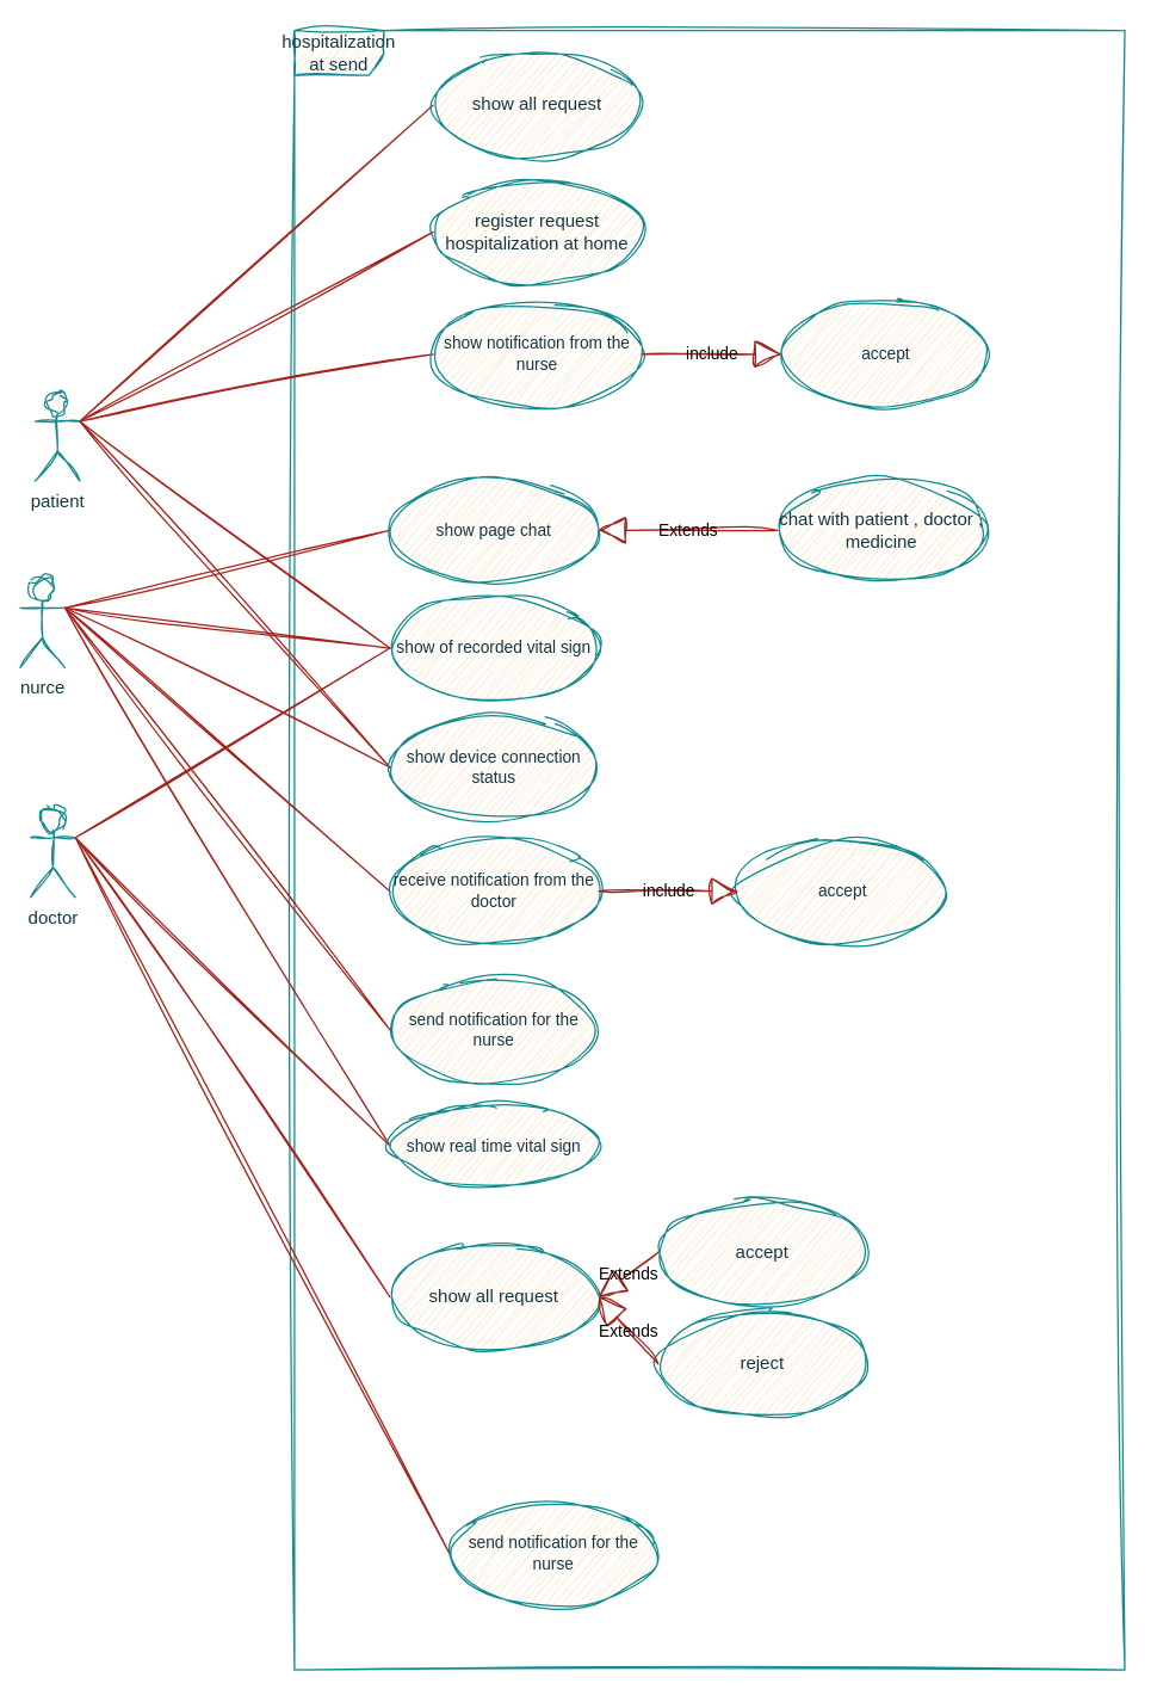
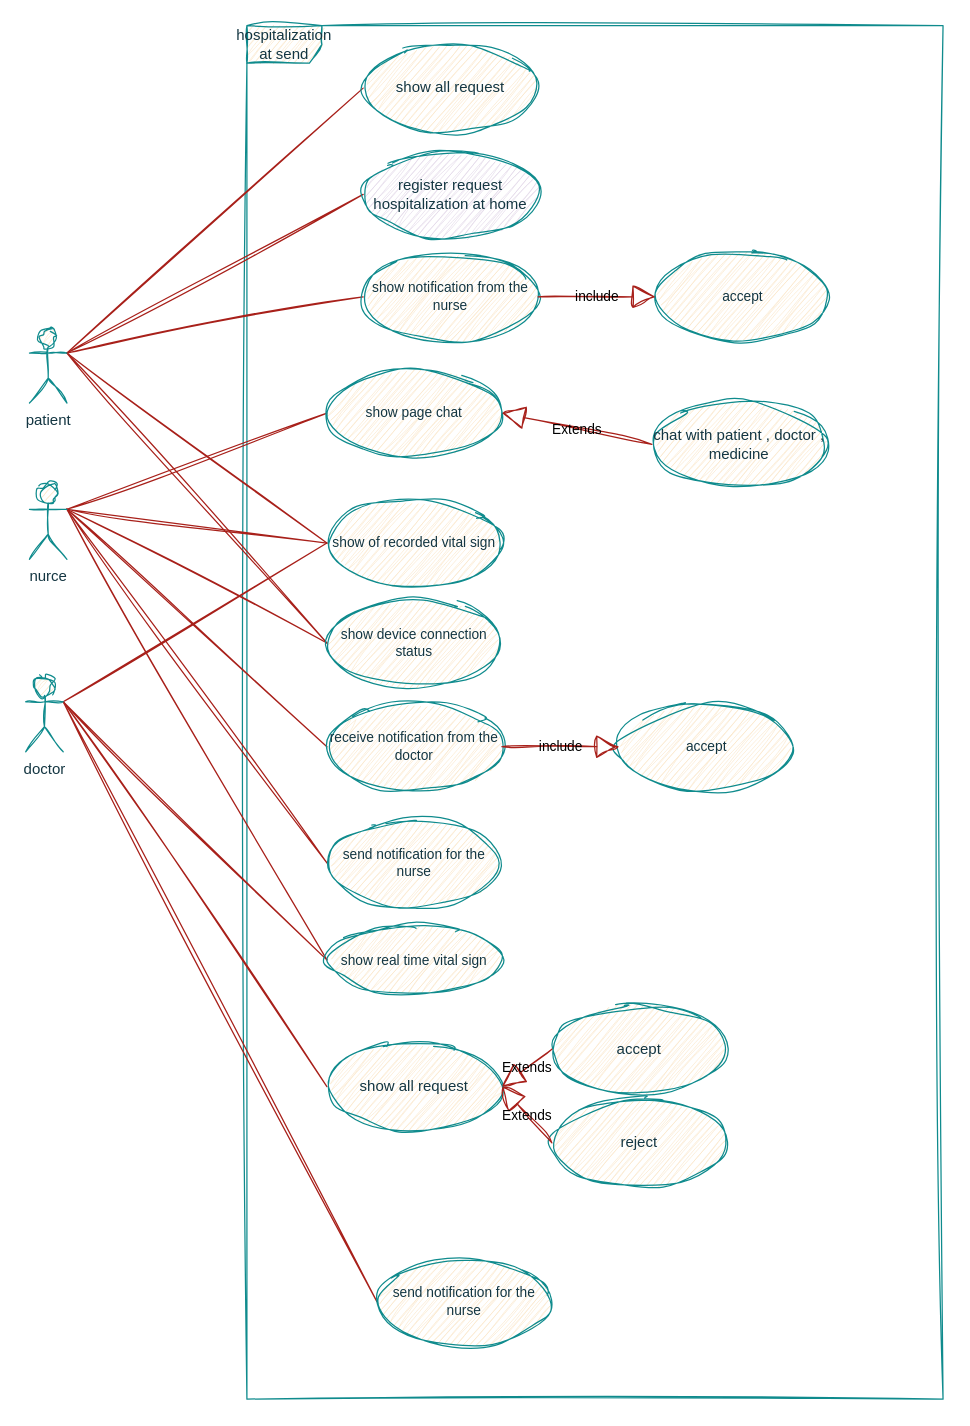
- <mxCell id="14" value="register request hospitalization at home" style="ellipse;whiteSpace=wrap;html=1;labelBackgroundColor=none;fillColor=#FAE5C7;strokeColor=#0F8B8D;fontColor=#143642;sketch=1;curveFitting=1;jiggle=2;" parent="1" vertex="1"><mxGeometry x="290" y="120" width="140" height="70" as="geometry" /></mxCell>
+ <mxCell id="14" value="register request hospitalization at home" style="ellipse;whiteSpace=wrap;html=1;labelBackgroundColor=none;fillColor=#e1d5e7;strokeColor=#0F8B8D;fontColor=#143642;sketch=1;curveFitting=1;jiggle=2;" parent="1" vertex="1"><mxGeometry x="290" y="120" width="140" height="70" as="geometry" /></mxCell>
- <mxCell id="39" value="show page chat" style="ellipse;whiteSpace=wrap;html=1;fontFamily=Helvetica;fontSize=11;fontColor=#143642;labelBackgroundColor=none;fillColor=#FAE5C7;strokeColor=#0F8B8D;sketch=1;curveFitting=1;jiggle=2;" parent="1" vertex="1"><mxGeometry x="261" y="320" width="140" height="70" as="geometry" /></mxCell>
+ <mxCell id="39" value="show page chat" style="ellipse;whiteSpace=wrap;html=1;fontFamily=Helvetica;fontSize=11;fontColor=#143642;labelBackgroundColor=none;fillColor=#FAE5C7;strokeColor=#0F8B8D;sketch=1;curveFitting=1;jiggle=2;" parent="1" vertex="1"><mxGeometry x="261" y="295" width="140" height="70" as="geometry" /></mxCell>
- <mxCell id="28" value="nurce" style="shape=umlActor;verticalLabelPosition=bottom;verticalAlign=top;html=1;labelBackgroundColor=none;fillColor=#FAE5C7;strokeColor=#0F8B8D;fontColor=#143642;sketch=1;curveFitting=1;jiggle=2;" parent="1" vertex="1"><mxGeometry x="13" y="387" width="30" height="60" as="geometry" /></mxCell>
+ <mxCell id="28" value="nurce" style="shape=umlActor;verticalLabelPosition=bottom;verticalAlign=top;html=1;labelBackgroundColor=none;fillColor=#FAE5C7;strokeColor=#0F8B8D;fontColor=#143642;sketch=1;curveFitting=1;jiggle=2;" parent="1" vertex="1"><mxGeometry x="23" y="387" width="30" height="60" as="geometry" /></mxCell>
